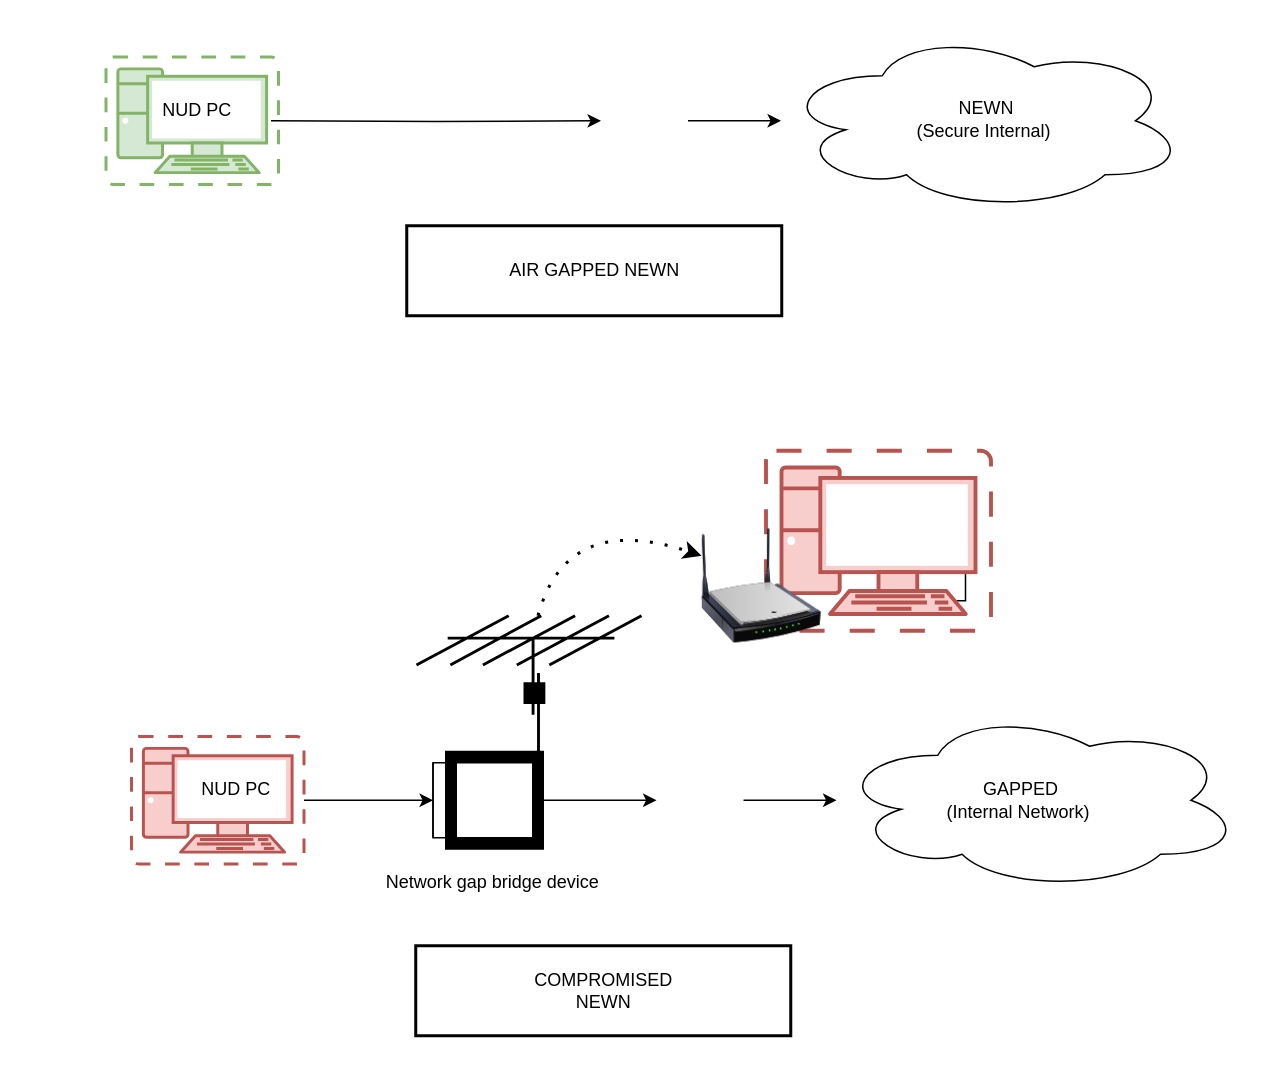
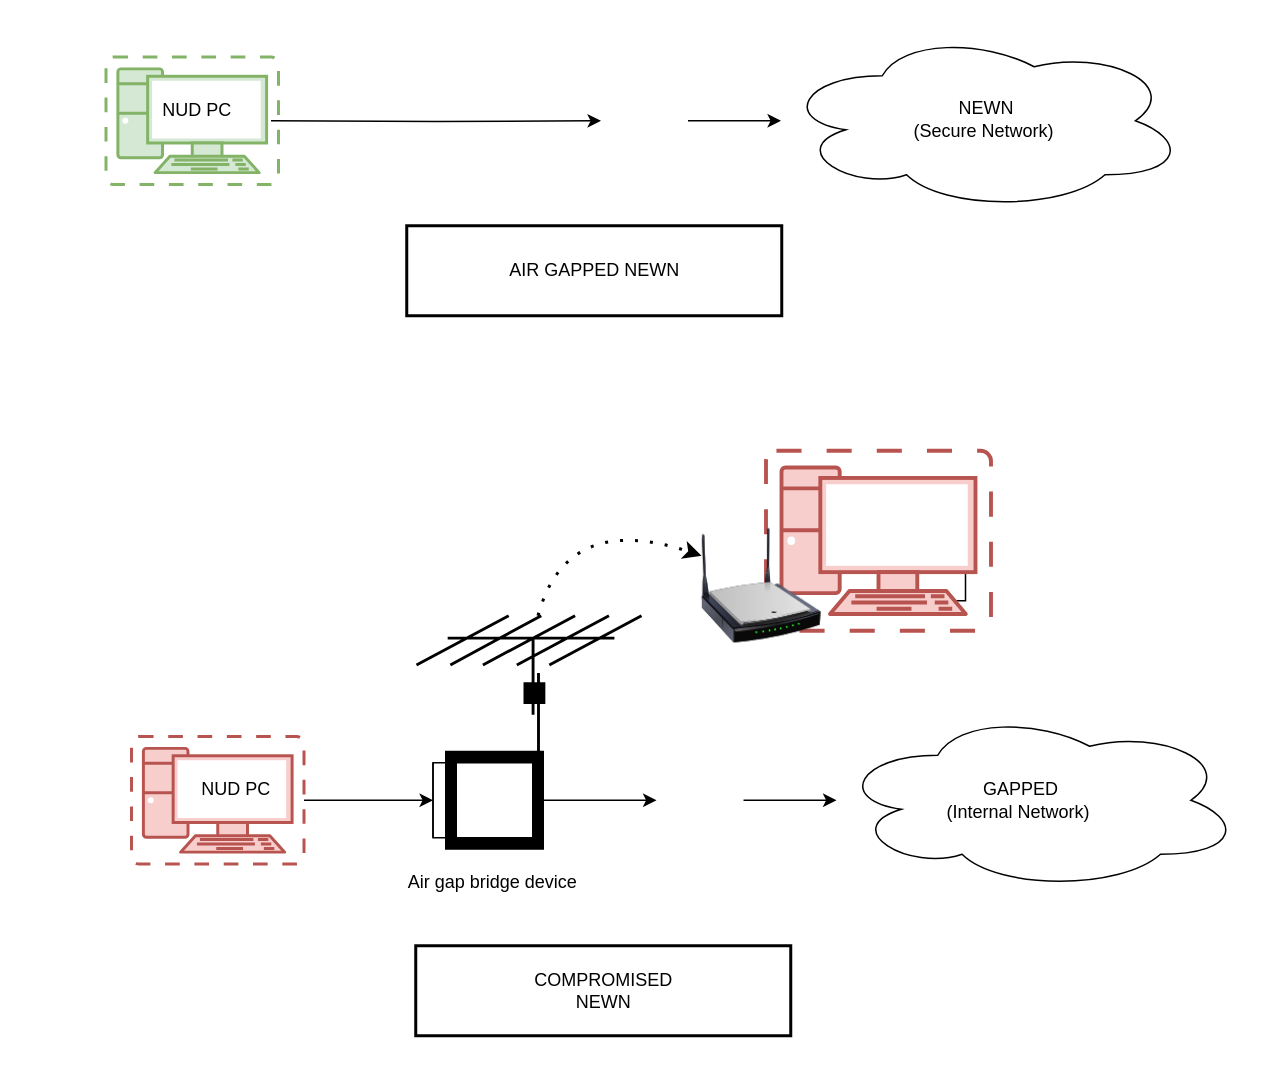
- <mxCell id="16" value="&lt;div&gt;&amp;nbsp;NEWN &lt;br&gt;&lt;/div&gt;&lt;div&gt;(Secure Internal)&lt;/div&gt;" style="text;html=1;strokeColor=none;fillColor=none;align=center;verticalAlign=middle;whiteSpace=wrap;rounded=0;" vertex="1" parent="1"><mxGeometry x="543.5" y="59.25" width="223" height="40" as="geometry" /></mxCell>
+ <mxCell id="16" value="&lt;div&gt;&amp;nbsp;NEWN &lt;br&gt;&lt;/div&gt;&lt;div&gt;(Secure Network)&lt;/div&gt;" style="text;html=1;strokeColor=none;fillColor=none;align=center;verticalAlign=middle;whiteSpace=wrap;rounded=0;" vertex="1" parent="1"><mxGeometry x="543.5" y="59.25" width="223" height="40" as="geometry" /></mxCell>
- <mxCell id="17" value="&lt;div&gt;Network gap bridge device&lt;/div&gt;&lt;div&gt;&lt;br&gt; &lt;/div&gt;" style="text;html=1;strokeColor=none;fillColor=none;align=center;verticalAlign=middle;whiteSpace=wrap;rounded=0;" vertex="1" parent="1"><mxGeometry x="217.5" y="575.5" width="219.5" height="38.5" as="geometry" /></mxCell>
+ <mxCell id="17" value="&lt;div&gt;Air gap bridge device&lt;/div&gt;&lt;div&gt;&lt;br&gt; &lt;/div&gt;" style="text;html=1;strokeColor=none;fillColor=none;align=center;verticalAlign=middle;whiteSpace=wrap;rounded=0;" vertex="1" parent="1"><mxGeometry x="217.5" y="575.5" width="219.5" height="38.5" as="geometry" /></mxCell>
